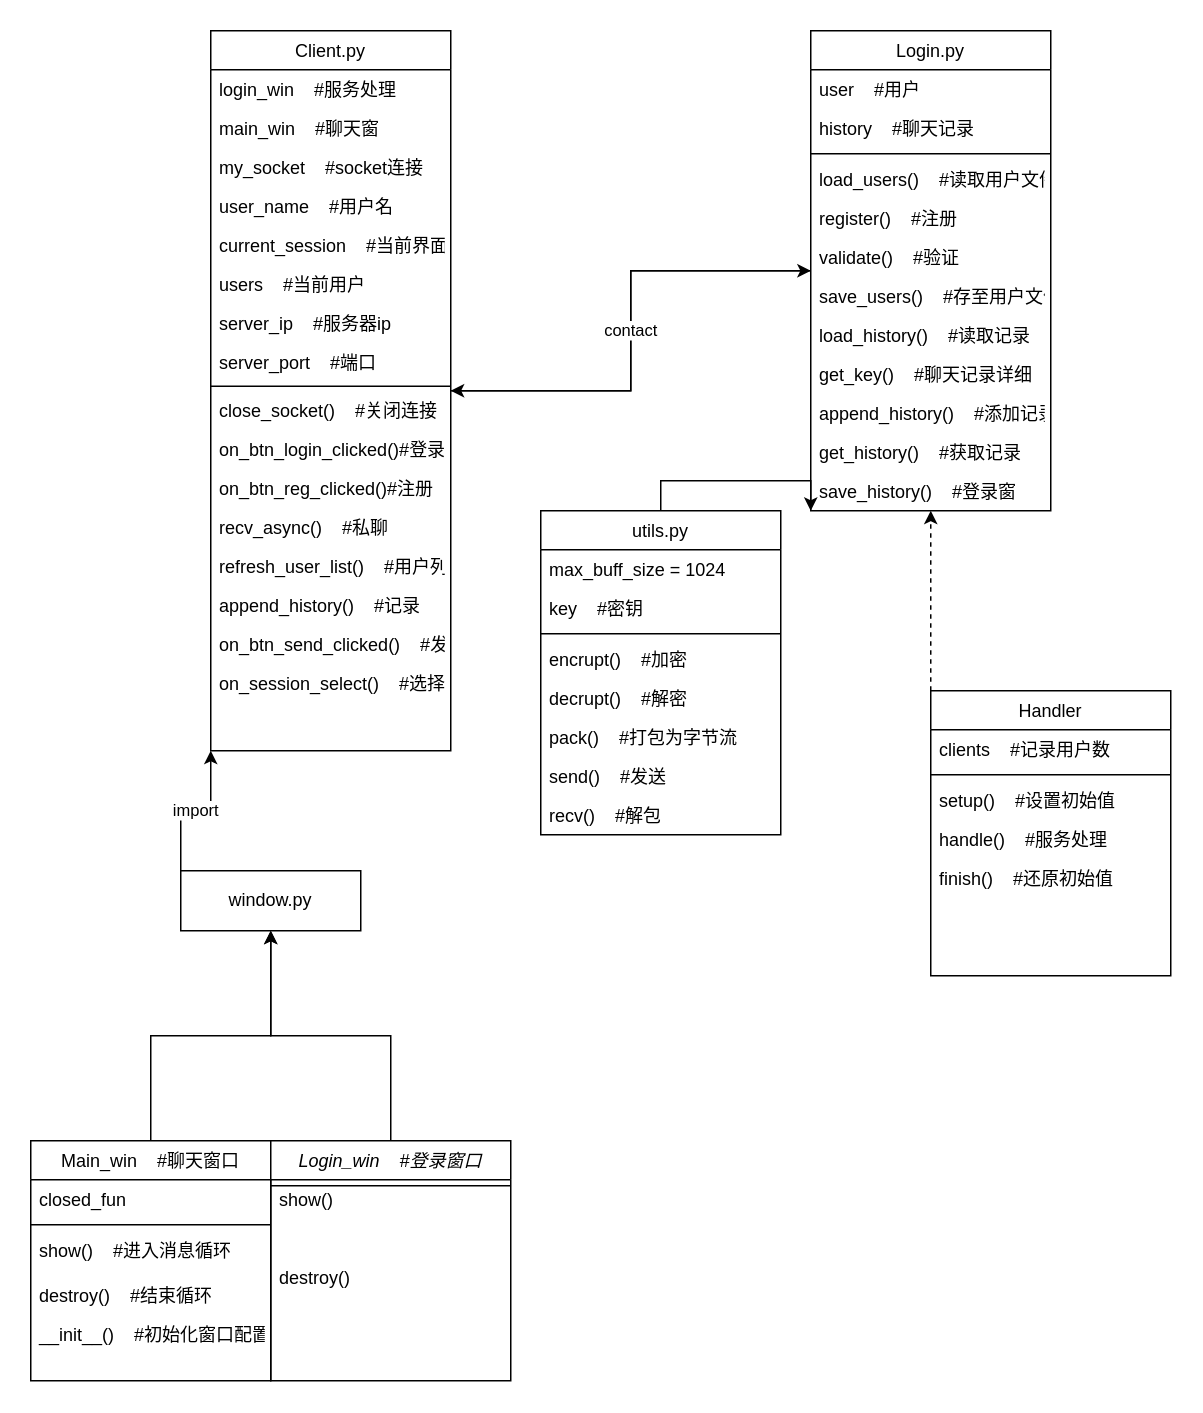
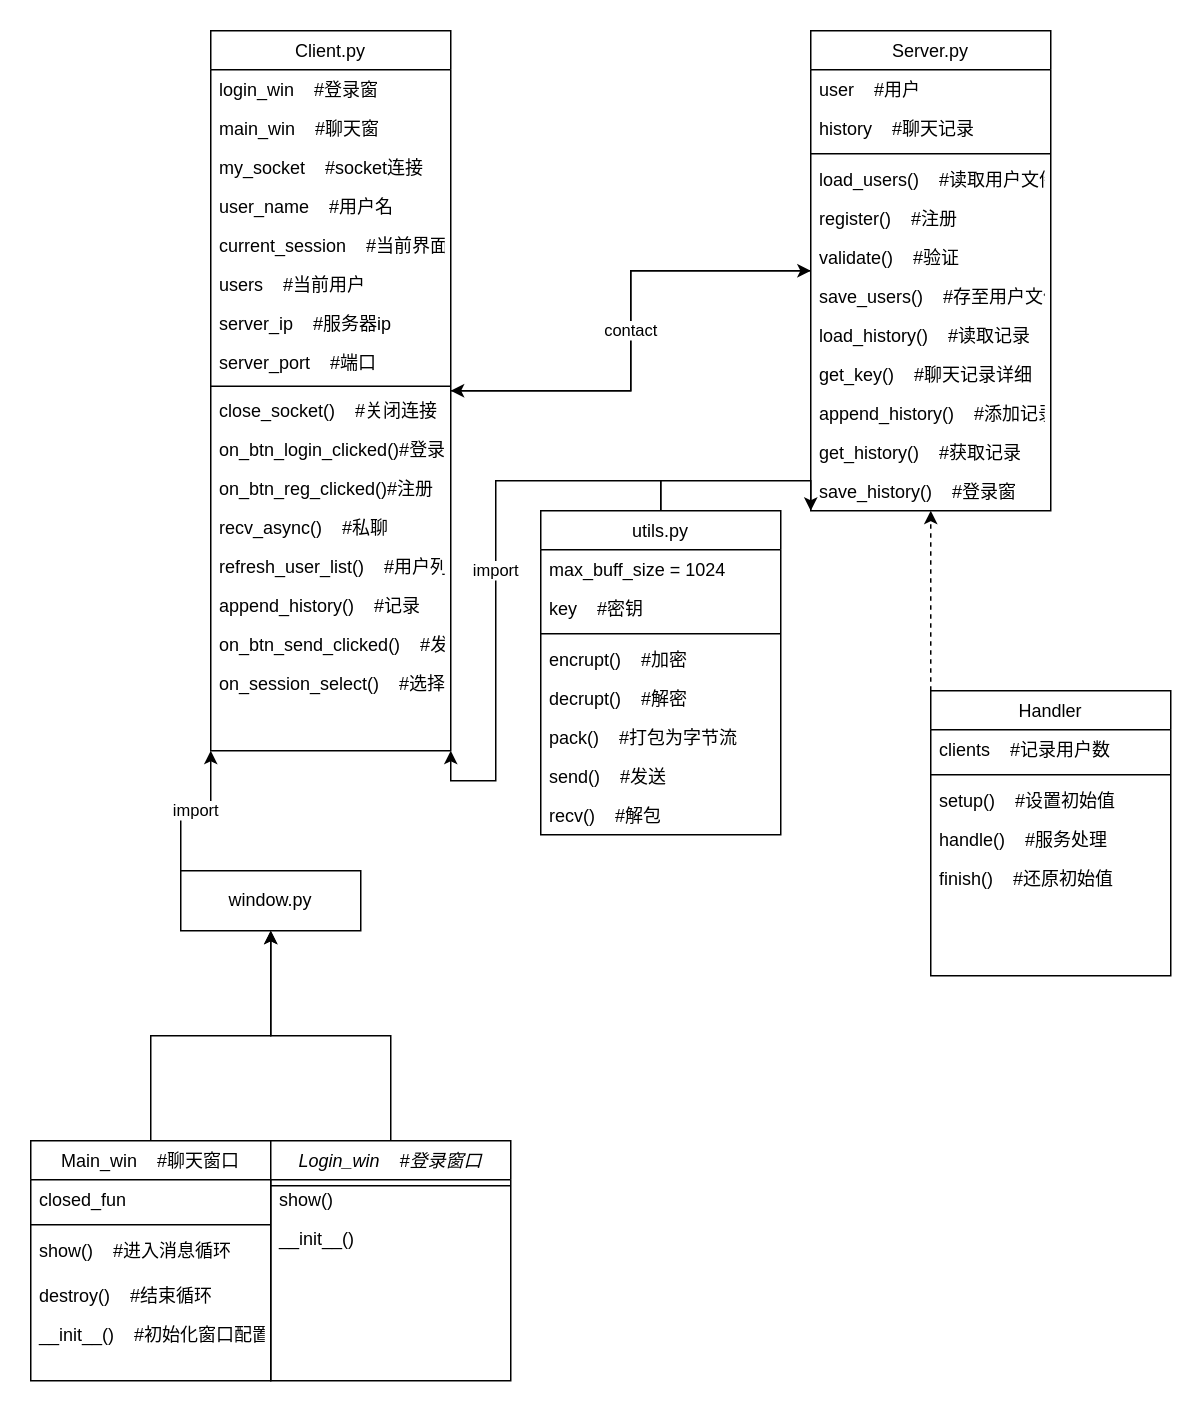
- <mxCell id="47" value="Login.py" style="swimlane;fontStyle=0;align=center;verticalAlign=top;childLayout=stackLayout;horizontal=1;startSize=26;horizontalStack=0;resizeParent=1;resizeLast=0;collapsible=1;marginBottom=0;rounded=0;shadow=0;strokeWidth=1;" parent="1" vertex="1"><mxGeometry x="540" y="20" width="160" height="320" as="geometry"><mxRectangle x="600" y="120" width="160" height="26" as="alternateBounds" /></mxGeometry></mxCell>
+ <mxCell id="47" value="Server.py" style="swimlane;fontStyle=0;align=center;verticalAlign=top;childLayout=stackLayout;horizontal=1;startSize=26;horizontalStack=0;resizeParent=1;resizeLast=0;collapsible=1;marginBottom=0;rounded=0;shadow=0;strokeWidth=1;" parent="1" vertex="1"><mxGeometry x="540" y="20" width="160" height="320" as="geometry"><mxRectangle x="600" y="120" width="160" height="26" as="alternateBounds" /></mxGeometry></mxCell>
- <mxCell id="29" value="login_win    #服务处理" style="text;align=left;verticalAlign=top;spacingLeft=4;spacingRight=4;overflow=hidden;rotatable=0;points=[[0,0.5],[1,0.5]];portConstraint=eastwest;" parent="28" vertex="1"><mxGeometry y="26" width="160" height="26" as="geometry" /></mxCell>
+ <mxCell id="29" value="login_win    #登录窗" style="text;align=left;verticalAlign=top;spacingLeft=4;spacingRight=4;overflow=hidden;rotatable=0;points=[[0,0.5],[1,0.5]];portConstraint=eastwest;" parent="28" vertex="1"><mxGeometry y="26" width="160" height="26" as="geometry" /></mxCell>
+ <mxCell id="17" value="import" style="edgeStyle=orthogonalEdgeStyle;rounded=0;orthogonalLoop=1;jettySize=auto;html=1;exitX=0.5;exitY=0;exitDx=0;exitDy=0;entryX=1;entryY=1;entryDx=0;entryDy=0;" edge="1" parent="1" source="18" target="28"><mxGeometry relative="1" as="geometry" /></mxCell>
+ <mxCell id="67" value="__init__()" style="text;align=left;verticalAlign=top;spacingLeft=4;spacingRight=4;overflow=hidden;rotatable=0;points=[[0,0.5],[1,0.5]];portConstraint=eastwest;rounded=0;shadow=0;html=0;" parent="65" vertex="1"><mxGeometry y="26" width="160" height="26" as="geometry" /></mxCell>
- <mxCell id="68" value="destroy()" style="text;align=left;verticalAlign=top;spacingLeft=4;spacingRight=4;overflow=hidden;rotatable=0;points=[[0,0.5],[1,0.5]];portConstraint=eastwest;rounded=0;shadow=0;html=0;" parent="65" vertex="1"><mxGeometry y="52" width="160" height="26" as="geometry" /></mxCell>
